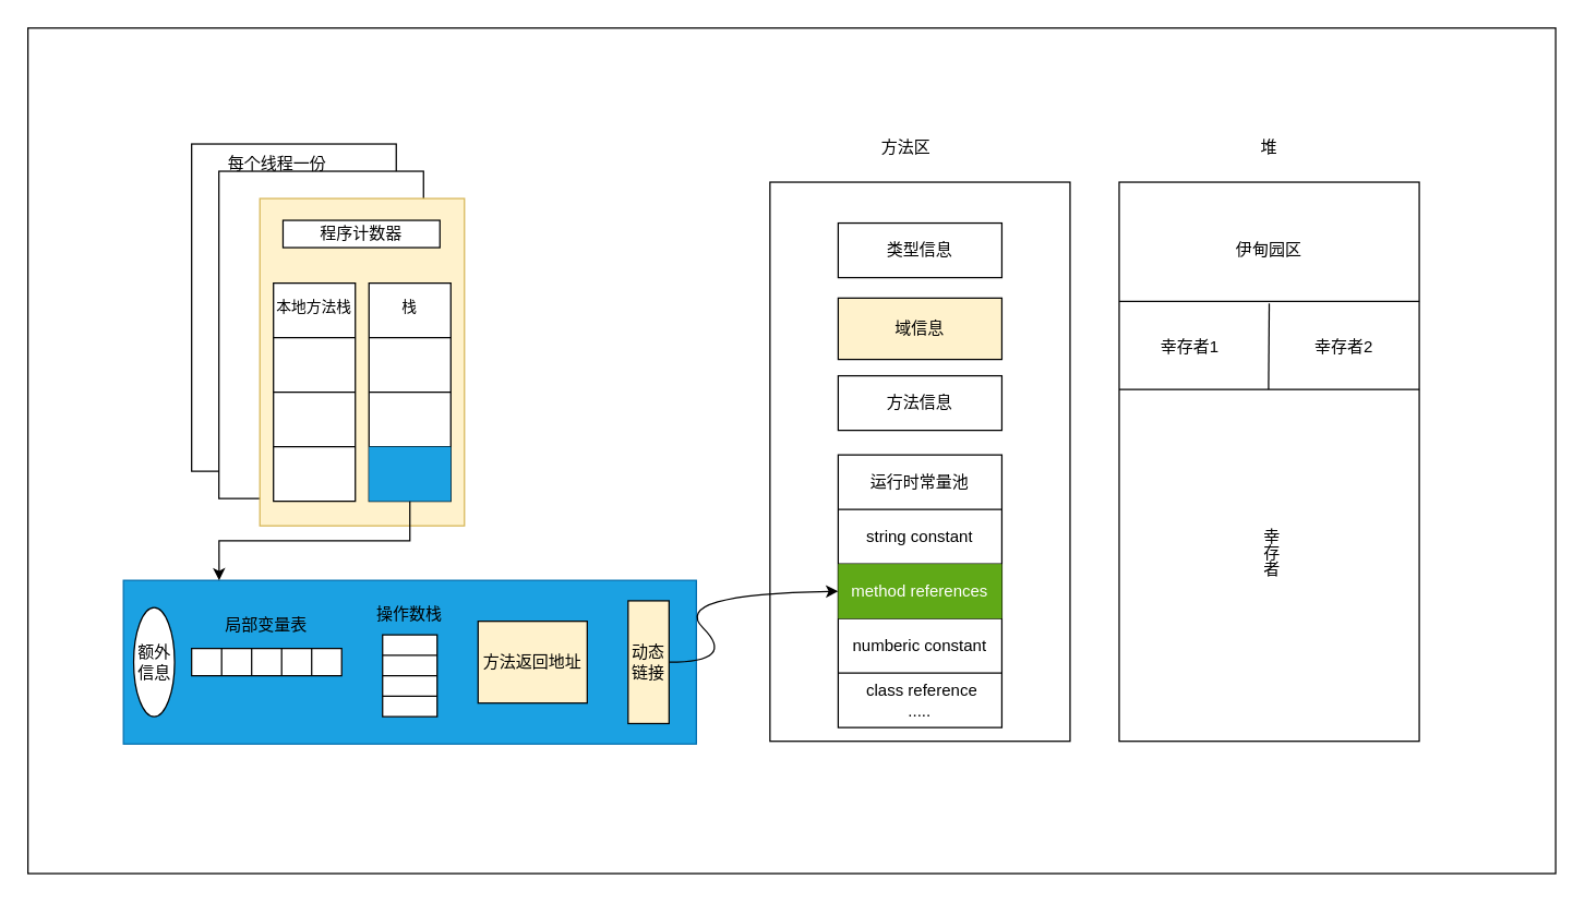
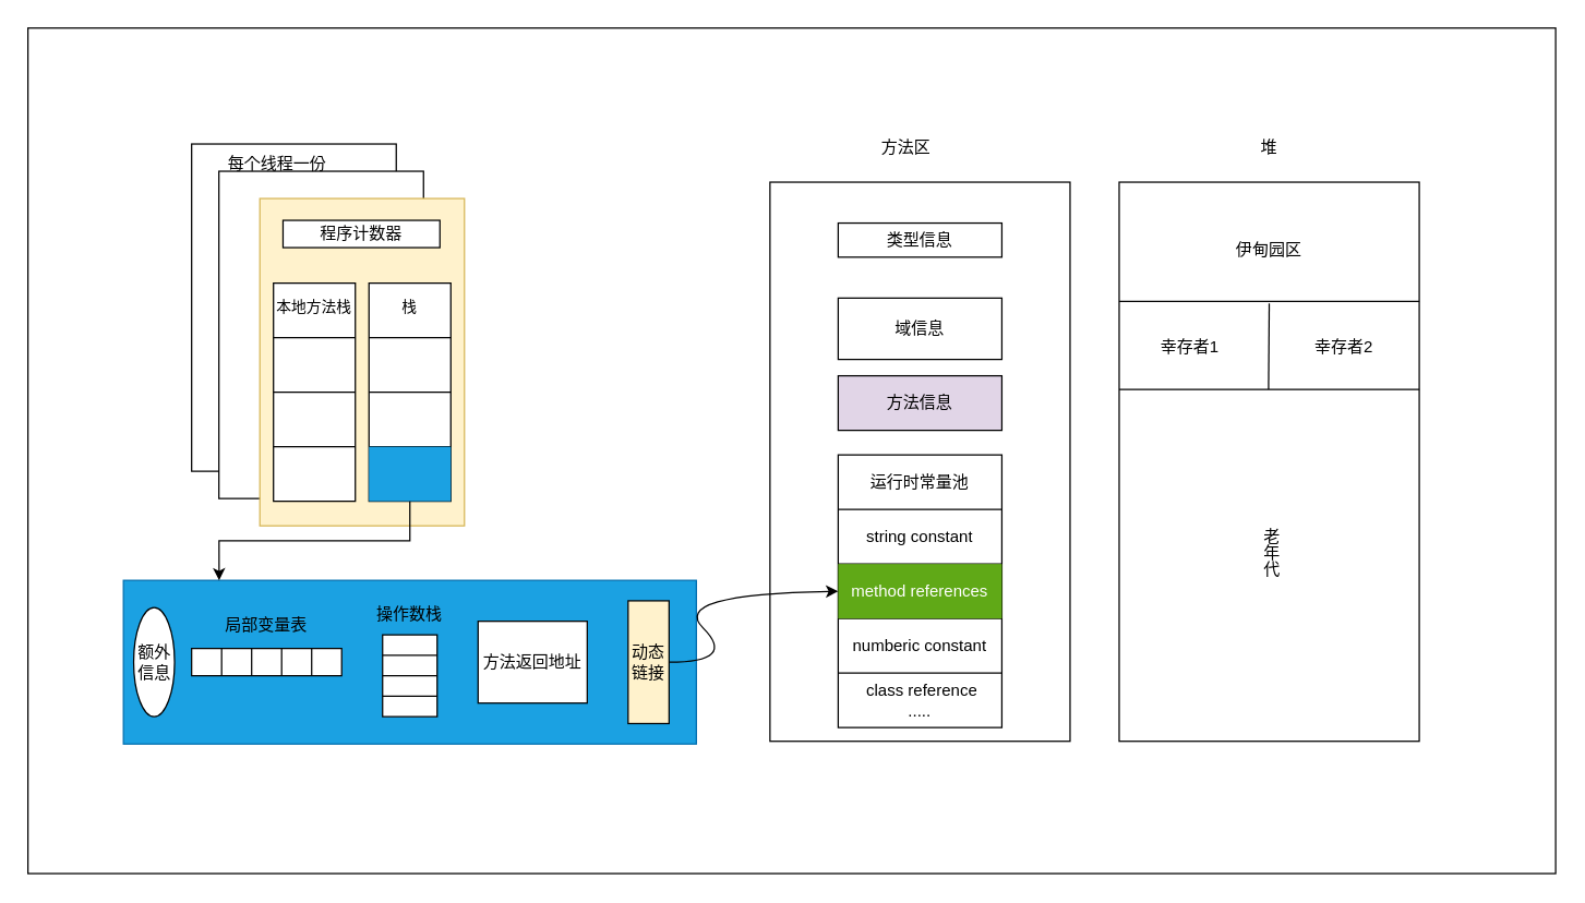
- <mxCell id="52" value="类型信息" style="rounded=0;whiteSpace=wrap;html=1;" vertex="1" parent="1"><mxGeometry x="614" y="163" width="120" height="40" as="geometry" /></mxCell>
+ <mxCell id="52" value="类型信息" style="rounded=0;whiteSpace=wrap;html=1;" vertex="1" parent="1"><mxGeometry x="614" y="163" width="120" height="25" as="geometry" /></mxCell>
- <mxCell id="53" value="域信息" style="rounded=0;whiteSpace=wrap;html=1;fillColor=#fff2cc;" vertex="1" parent="1"><mxGeometry x="614" y="218" width="120" height="45" as="geometry" /></mxCell>
+ <mxCell id="53" value="域信息" style="rounded=0;whiteSpace=wrap;html=1;" vertex="1" parent="1"><mxGeometry x="614" y="218" width="120" height="45" as="geometry" /></mxCell>
- <mxCell id="54" value="方法信息" style="rounded=0;whiteSpace=wrap;html=1;" vertex="1" parent="1"><mxGeometry x="614" y="275" width="120" height="40" as="geometry" /></mxCell>
+ <mxCell id="54" value="方法信息" style="rounded=0;whiteSpace=wrap;html=1;fillColor=#e1d5e7;" vertex="1" parent="1"><mxGeometry x="614" y="275" width="120" height="40" as="geometry" /></mxCell>
- <mxCell id="75" value="幸存者" style="text;html=1;align=center;verticalAlign=middle;whiteSpace=wrap;rounded=0;textDirection=vertical-lr;" vertex="1" parent="1"><mxGeometry x="900" y="365" width="60" height="80" as="geometry" /></mxCell>
+ <mxCell id="75" value="老年代" style="text;html=1;align=center;verticalAlign=middle;whiteSpace=wrap;rounded=0;textDirection=vertical-lr;" vertex="1" parent="1"><mxGeometry x="900" y="365" width="60" height="80" as="geometry" /></mxCell>
- <mxCell id="10" value="方法返回地址" style="rounded=0;whiteSpace=wrap;html=1;fillColor=#fff2cc;" vertex="1" parent="1"><mxGeometry x="350" y="455" width="80" height="60" as="geometry" /></mxCell>
+ <mxCell id="10" value="方法返回地址" style="rounded=0;whiteSpace=wrap;html=1;" vertex="1" parent="1"><mxGeometry x="350" y="455" width="80" height="60" as="geometry" /></mxCell>
